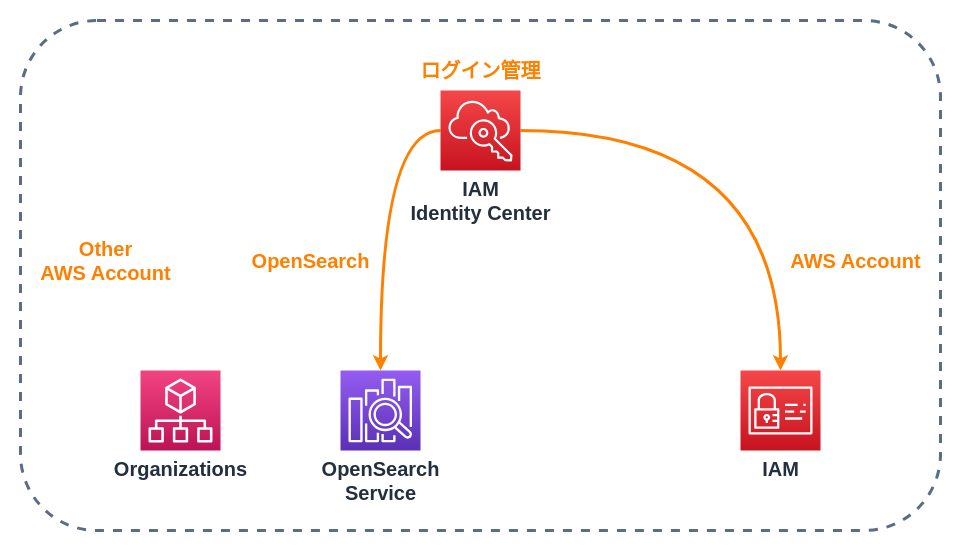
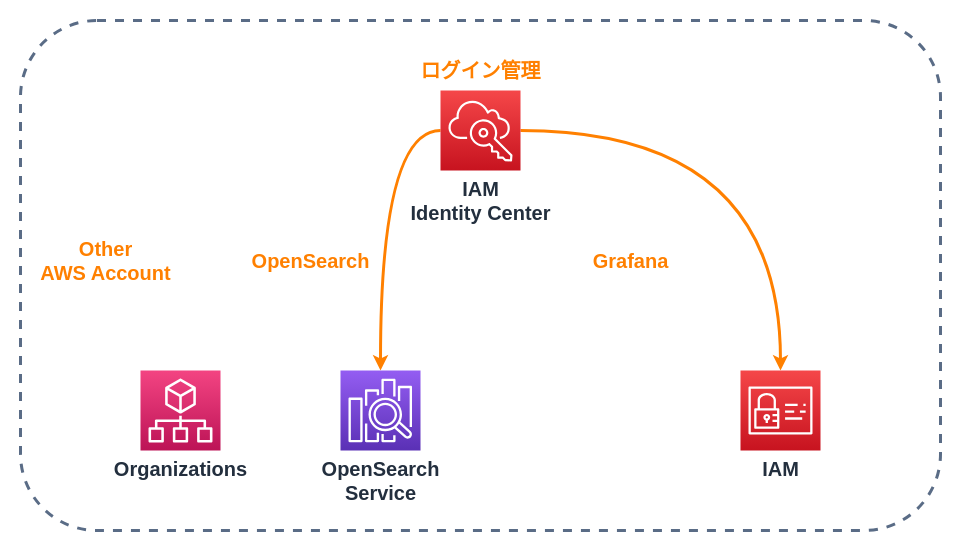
+ <mxCell id="11" value="&lt;font style=&quot;font-size: 20px;&quot;&gt;Grafana&lt;/font&gt;" style="text;html=1;align=center;verticalAlign=middle;resizable=0;points=[];autosize=1;strokeColor=none;fillColor=none;fontStyle=1;fontSize=20;fontColor=#FF8000;" vertex="1" parent="1"><mxGeometry x="580" y="240" width="100" height="40" as="geometry" /></mxCell>
- <mxCell id="12" value="&lt;font style=&quot;font-size: 20px;&quot;&gt;AWS Account&lt;/font&gt;" style="text;html=1;align=center;verticalAlign=middle;resizable=0;points=[];autosize=1;strokeColor=none;fillColor=none;fontStyle=1;fontSize=20;fontColor=#FF8000;" vertex="1" parent="1"><mxGeometry x="780" y="240" width="150" height="40" as="geometry" /></mxCell>
